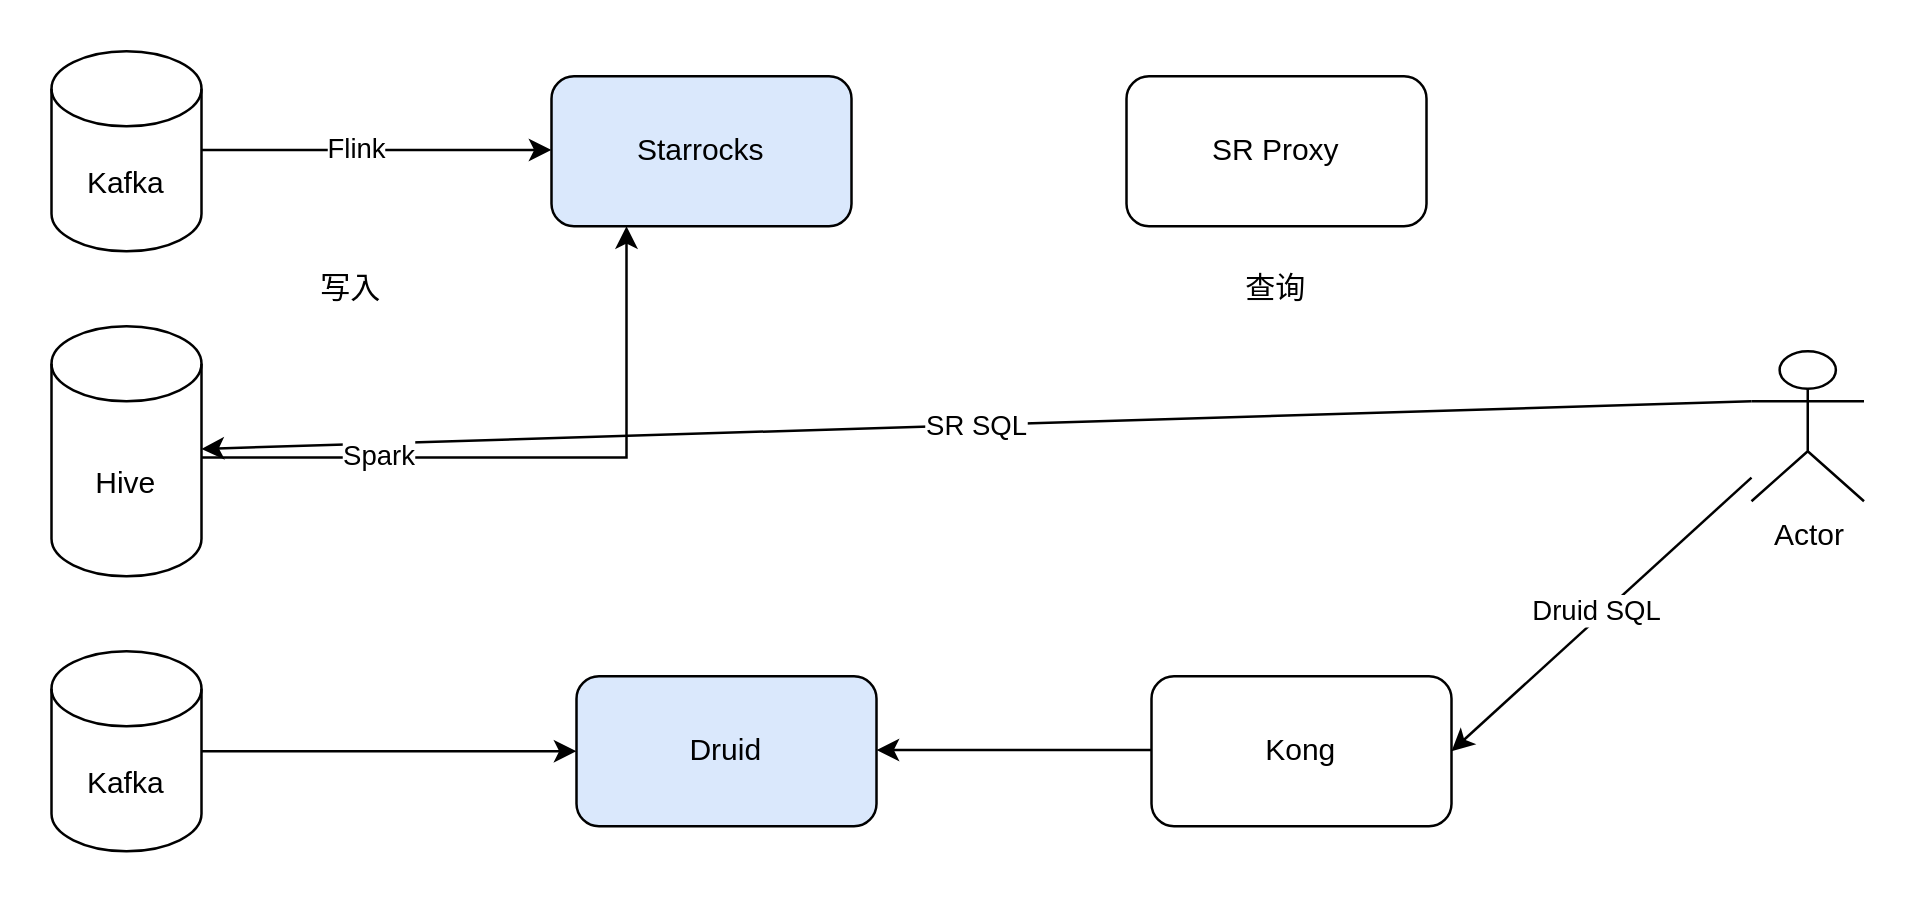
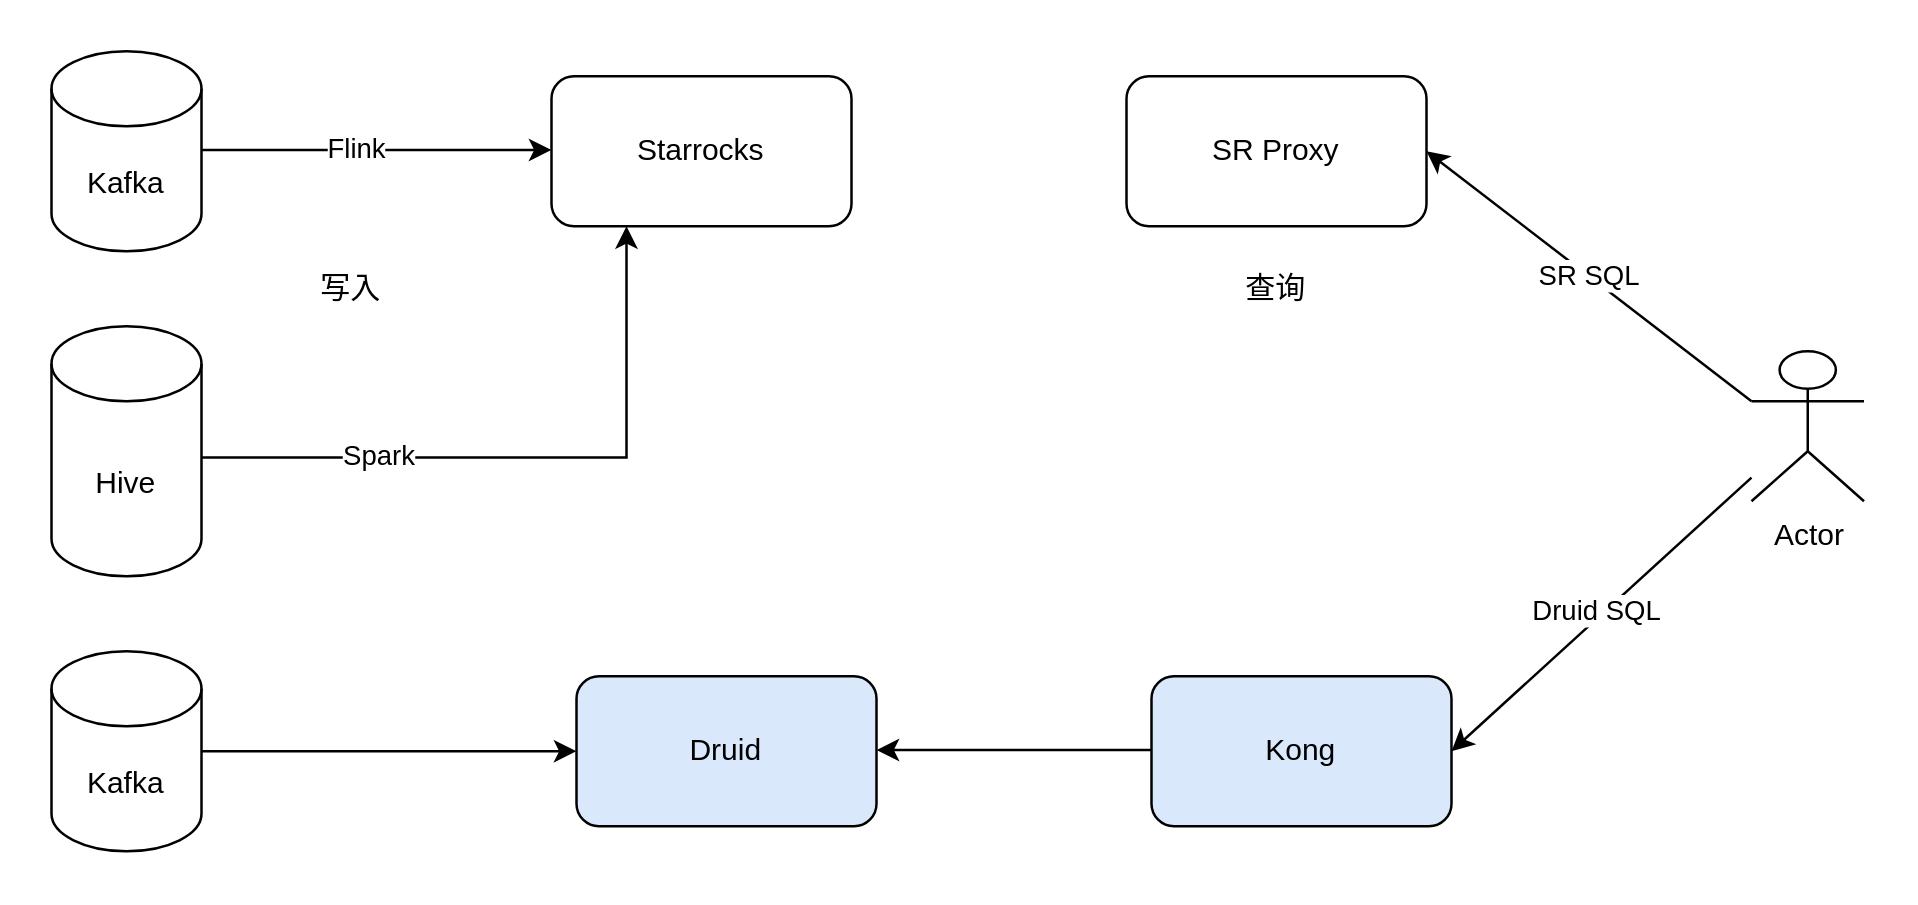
- <mxCell id="3" value="Starrocks" style="rounded=1;whiteSpace=wrap;html=1;fillColor=#dae8fc;" parent="1" vertex="1"><mxGeometry x="220" y="30" width="120" height="60" as="geometry" /></mxCell>
+ <mxCell id="3" value="Starrocks" style="rounded=1;whiteSpace=wrap;html=1;" parent="1" vertex="1"><mxGeometry x="220" y="30" width="120" height="60" as="geometry" /></mxCell>
- <mxCell id="12" value="SR SQL" style="endArrow=classic;html=1;rounded=0;exitX=0;exitY=0.333;exitDx=0;exitDy=0;exitPerimeter=0;" parent="1" target="18" edge="1" source="9"><mxGeometry width="50" height="50" relative="1" as="geometry"><mxPoint x="690" y="110" as="sourcePoint" /><mxPoint x="500" y="60" as="targetPoint" /></mxGeometry></mxCell>
+ <mxCell id="12" value="SR SQL" style="endArrow=classic;html=1;rounded=0;entryX=1;entryY=0.5;entryDx=0;entryDy=0;exitX=0;exitY=0.333;exitDx=0;exitDy=0;exitPerimeter=0;" parent="1" target="10" edge="1" source="9"><mxGeometry width="50" height="50" relative="1" as="geometry"><mxPoint x="690" y="110" as="sourcePoint" /><mxPoint x="500" y="60" as="targetPoint" /></mxGeometry></mxCell>
- <mxCell id="11" value="Kong" style="rounded=1;whiteSpace=wrap;html=1;" parent="1" vertex="1"><mxGeometry x="460" y="270" width="120" height="60" as="geometry" /></mxCell>
+ <mxCell id="11" value="Kong" style="rounded=1;whiteSpace=wrap;html=1;fillColor=#dae8fc;" parent="1" vertex="1"><mxGeometry x="460" y="270" width="120" height="60" as="geometry" /></mxCell>
